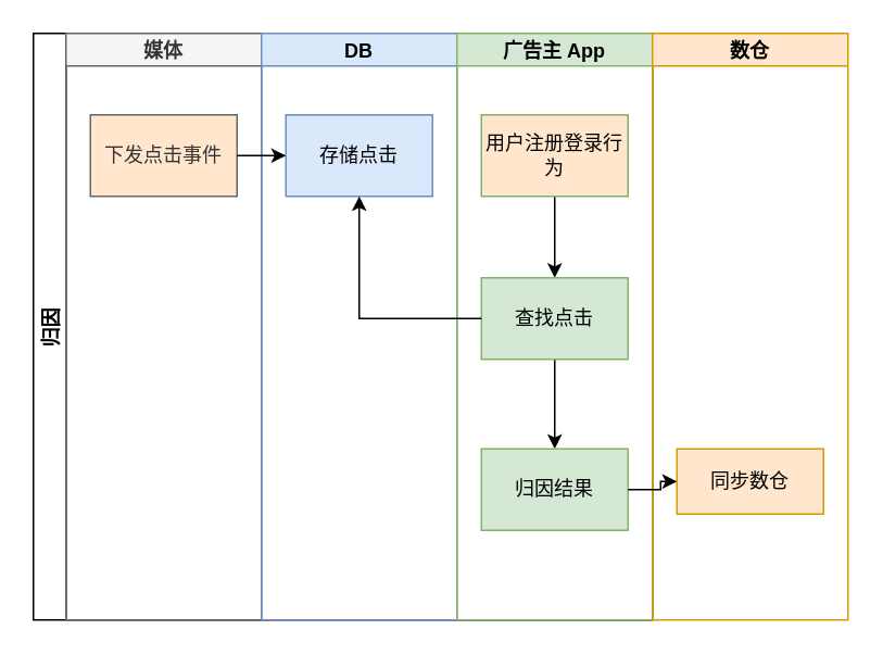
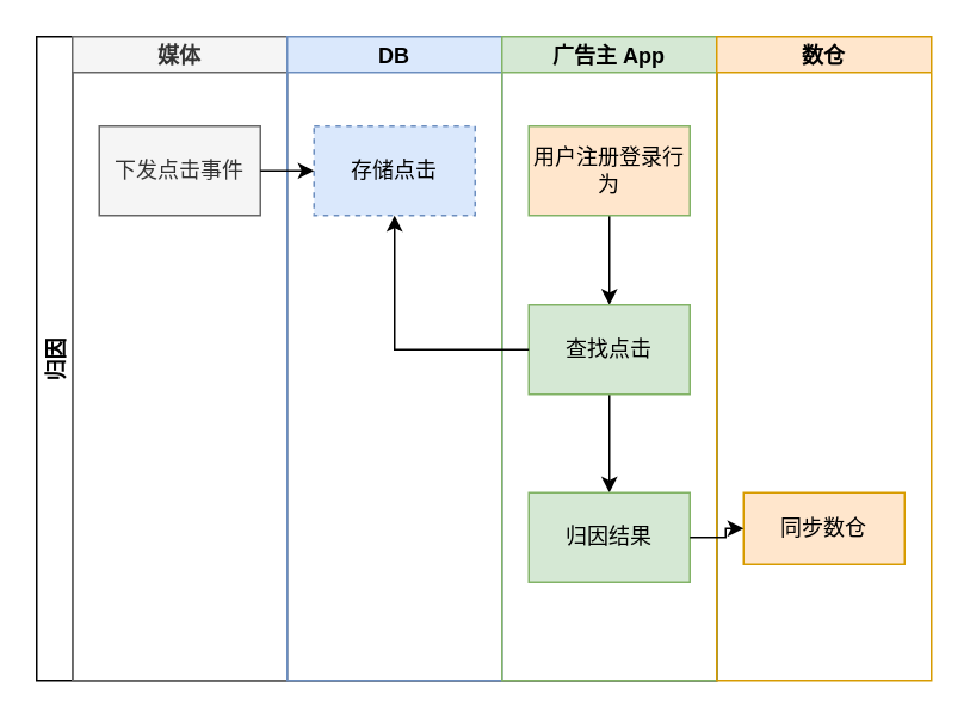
- <mxCell id="4" value="下发点击事件" style="rounded=0;whiteSpace=wrap;html=1;fillColor=#ffe6cc;fontColor=#333333;strokeColor=#666666;" vertex="1" parent="3"><mxGeometry x="15" y="50" width="90" height="50" as="geometry" /></mxCell>
+ <mxCell id="4" value="下发点击事件" style="rounded=0;whiteSpace=wrap;html=1;fillColor=#f5f5f5;fontColor=#333333;strokeColor=#666666;" vertex="1" parent="3"><mxGeometry x="15" y="50" width="90" height="50" as="geometry" /></mxCell>
- <mxCell id="6" value="存储点击" style="rounded=0;whiteSpace=wrap;html=1;fillColor=#dae8fc;strokeColor=#6c8ebf;" vertex="1" parent="5"><mxGeometry x="15" y="50" width="90" height="50" as="geometry" /></mxCell>
+ <mxCell id="6" value="存储点击" style="rounded=0;whiteSpace=wrap;html=1;fillColor=#dae8fc;strokeColor=#6c8ebf;dashed=1;" vertex="1" parent="5"><mxGeometry x="15" y="50" width="90" height="50" as="geometry" /></mxCell>
